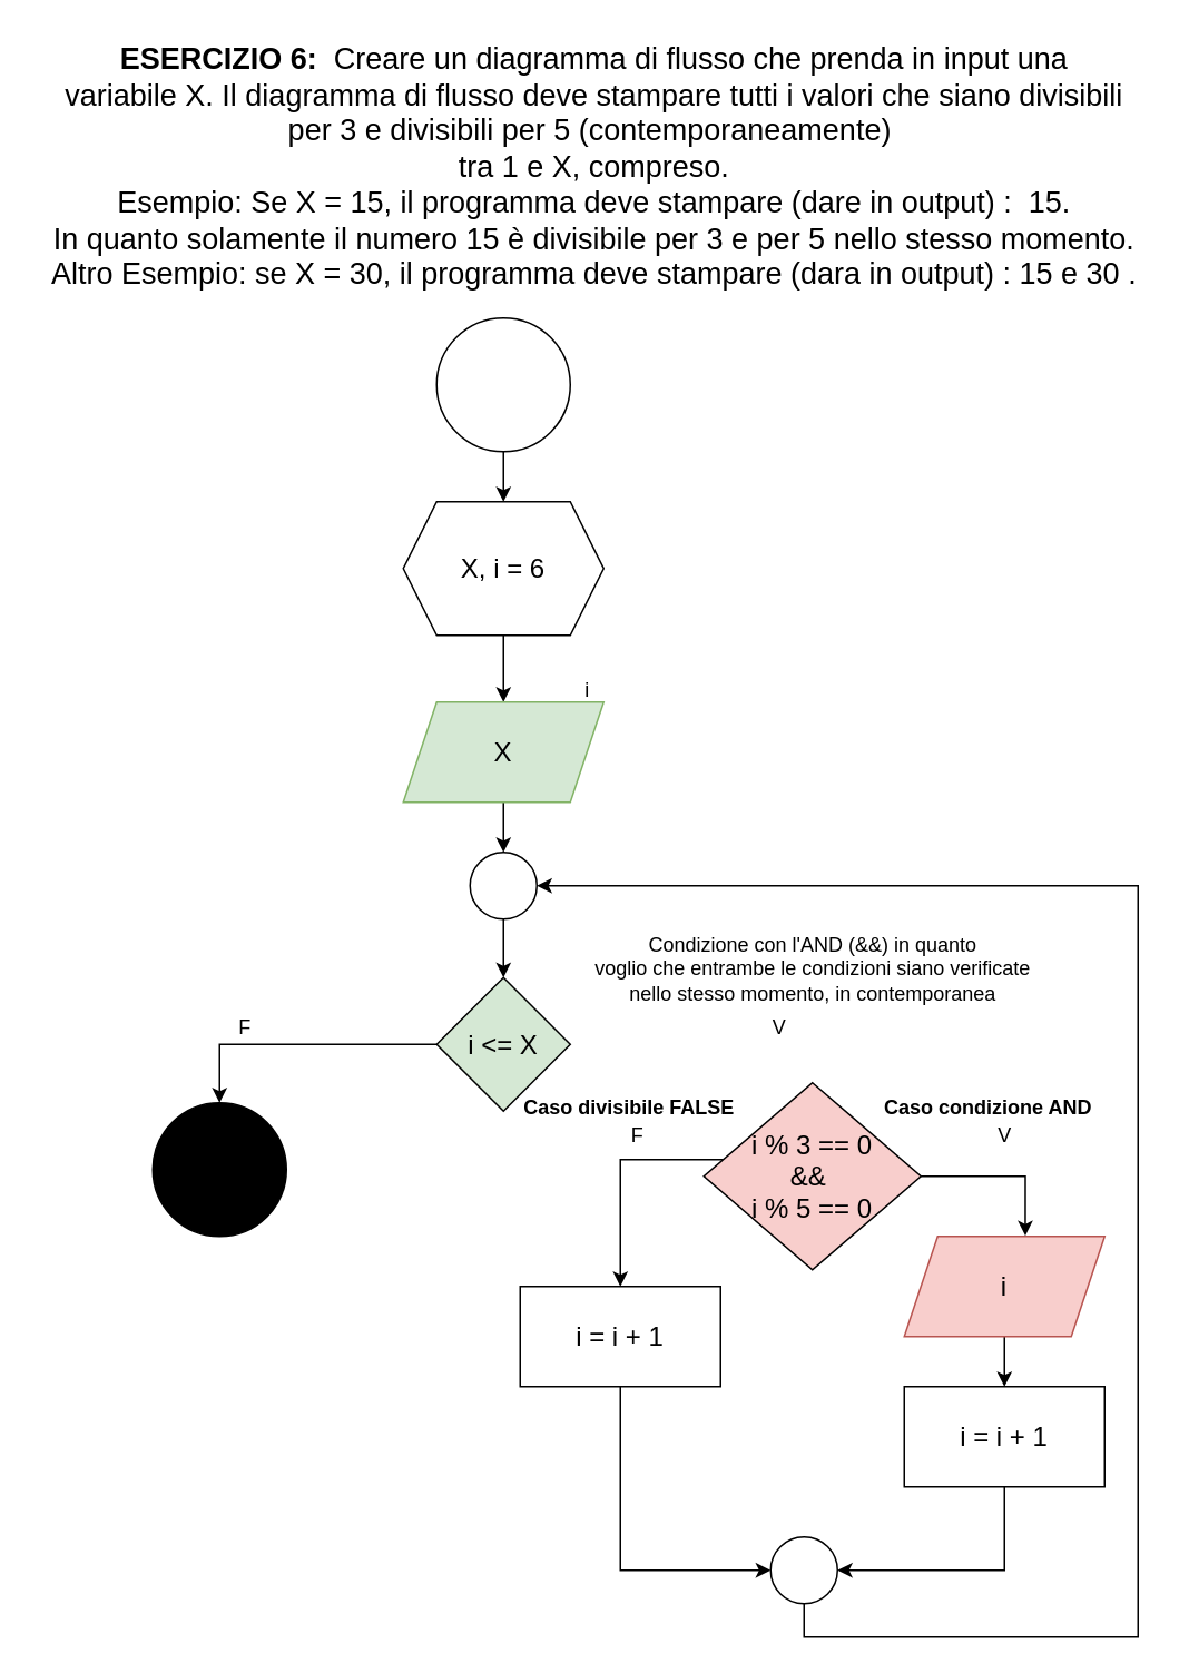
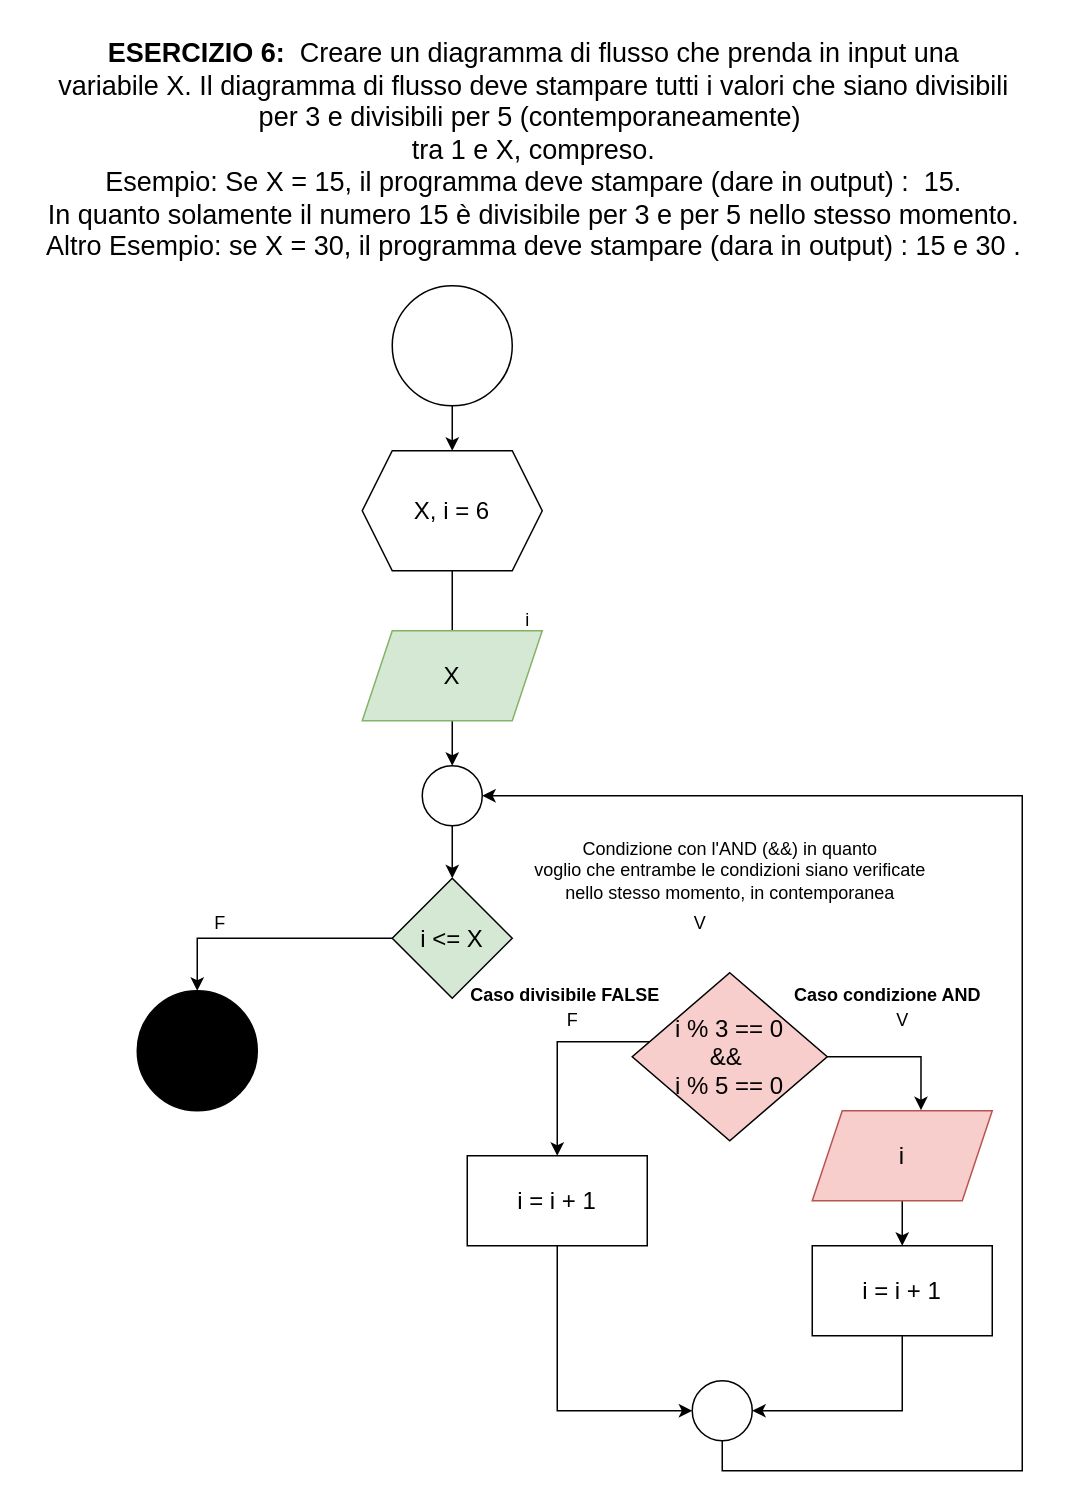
- <mxCell id="5" value="" style="edgeStyle=orthogonalEdgeStyle;rounded=0;orthogonalLoop=1;jettySize=auto;html=1;" edge="1" parent="1" source="6" target="8"><mxGeometry relative="1" as="geometry" /></mxCell>
+ <mxCell id="5" value="" style="edgeStyle=orthogonalEdgeStyle;rounded=0;orthogonalLoop=1;jettySize=auto;html=1;endArrow=none;" edge="1" parent="1" source="6" target="8"><mxGeometry relative="1" as="geometry" /></mxCell>
